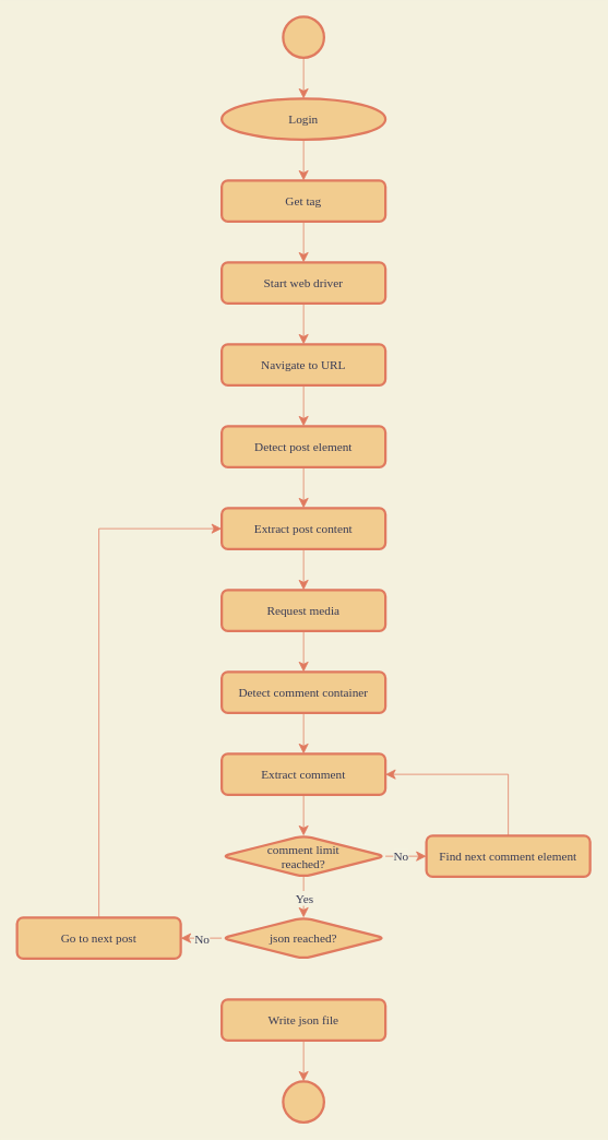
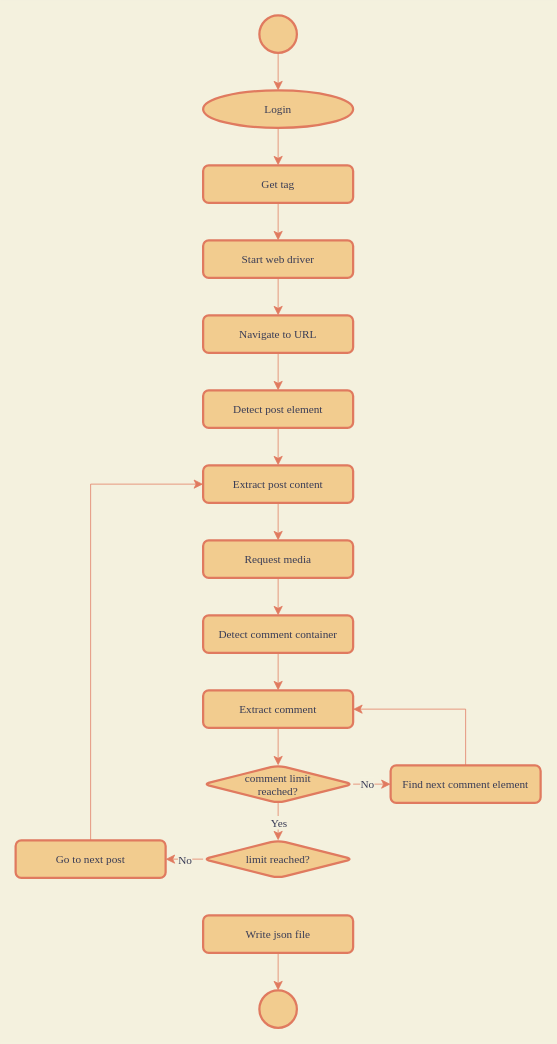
- <mxCell id="8" value="json reached?" style="rhombus;whiteSpace=wrap;html=1;rounded=1;fontFamily=DM sans;fontSize=15;fontColor=#393C56;align=center;fillColor=#F2CC8F;strokeColor=#E07A5F;strokeWidth=3;" parent="1" vertex="1"><mxGeometry x="270" y="1120" width="200" height="50" as="geometry" /></mxCell>
+ <mxCell id="8" value="limit reached?" style="rhombus;whiteSpace=wrap;html=1;rounded=1;fontFamily=DM sans;fontSize=15;fontColor=#393C56;align=center;fillColor=#F2CC8F;strokeColor=#E07A5F;strokeWidth=3;" parent="1" vertex="1"><mxGeometry x="270" y="1120" width="200" height="50" as="geometry" /></mxCell>
